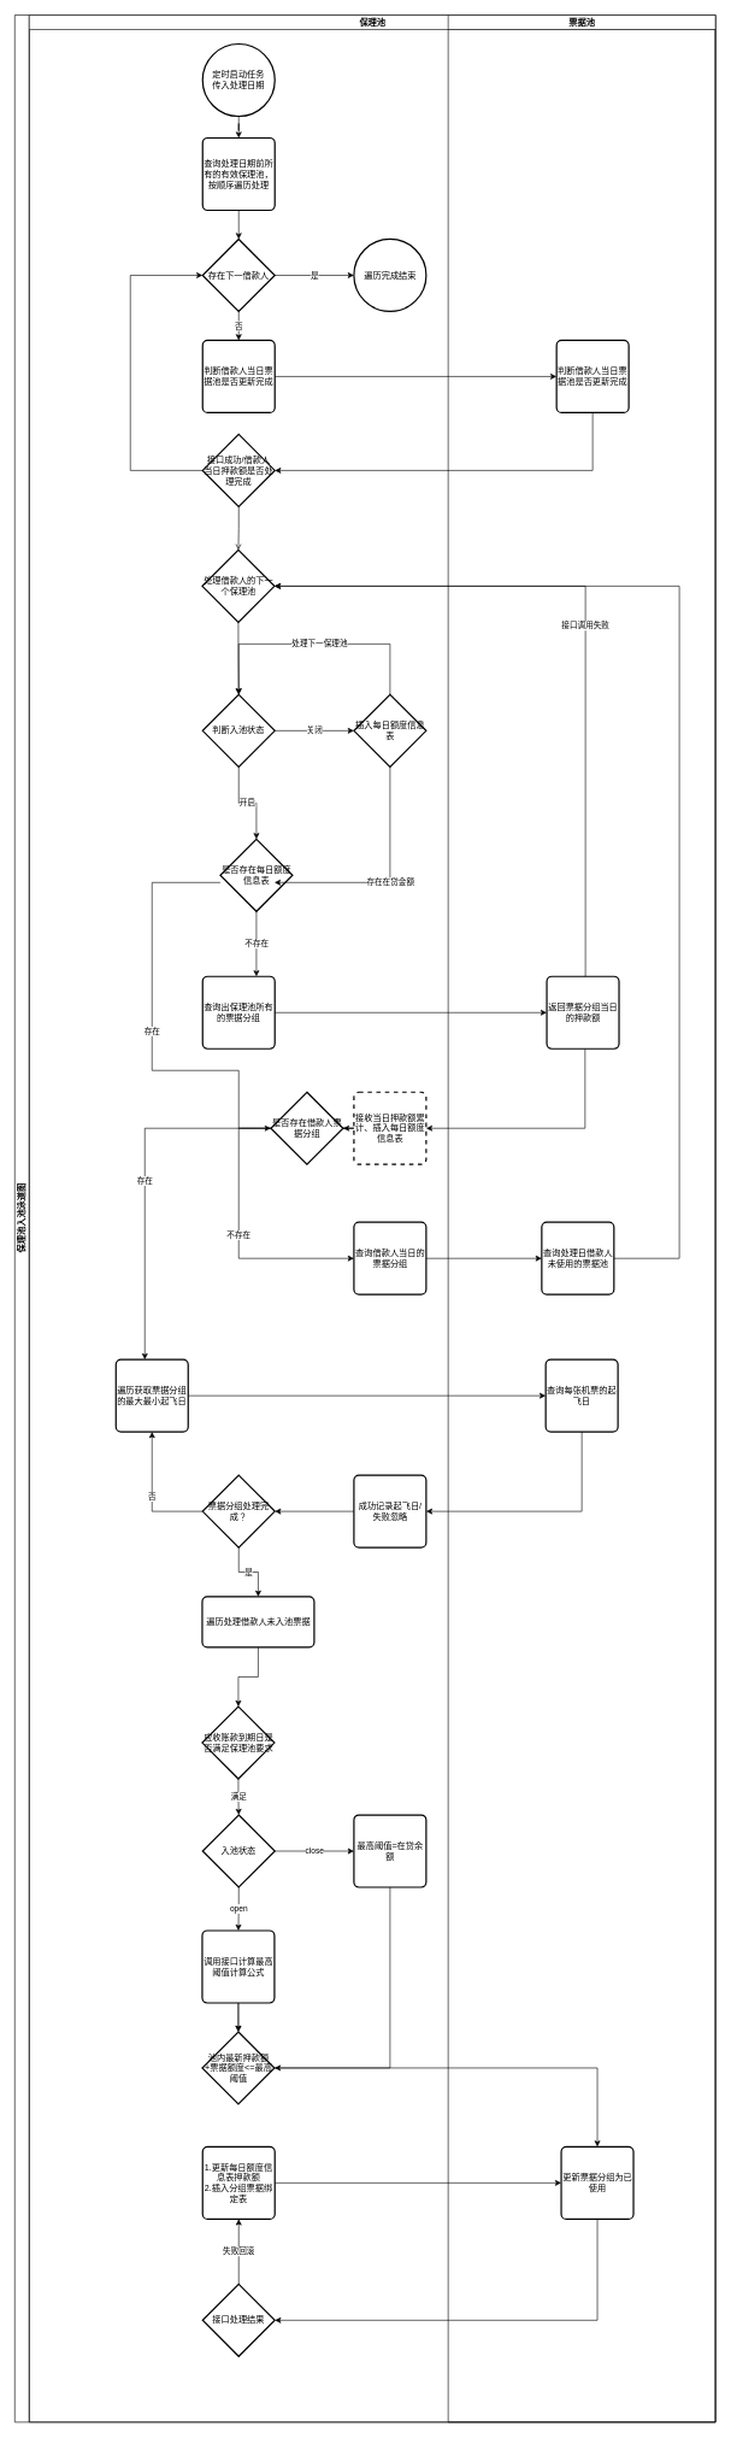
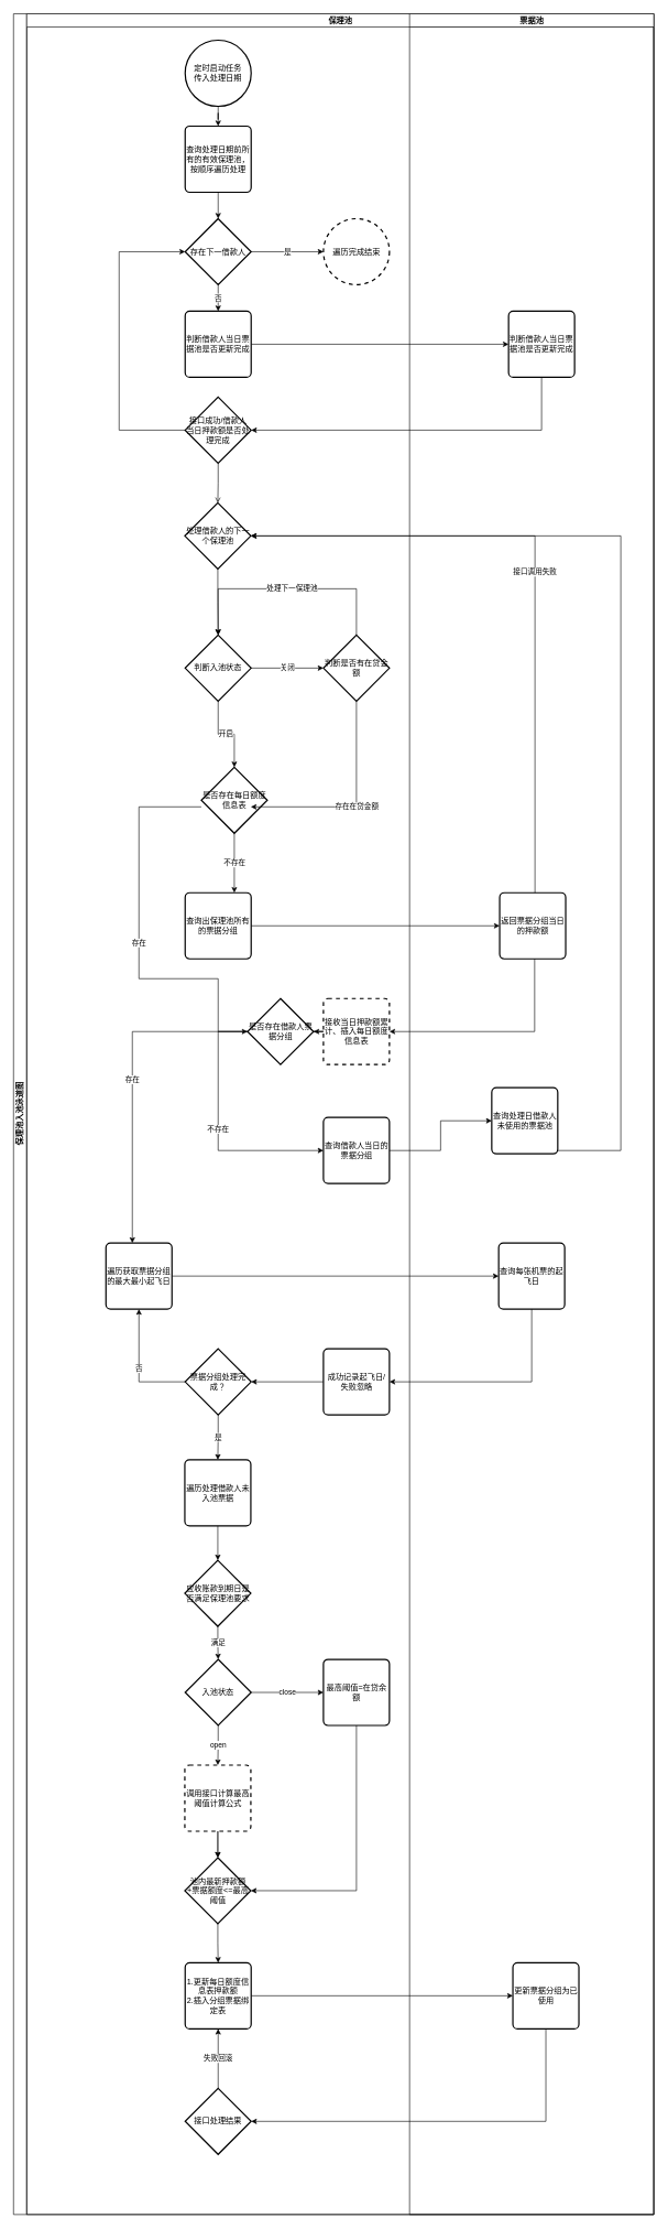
- <mxCell id="8" value="遍历完成结束" style="ellipse;whiteSpace=wrap;html=1;aspect=fixed;fontFamily=Helvetica;fontSize=12;fontColor=#000000;align=center;strokeColor=#000000;strokeWidth=2;fillColor=#ffffff;" vertex="1" parent="3"><mxGeometry x="449.5" y="310" width="100" height="100" as="geometry" /></mxCell>
+ <mxCell id="8" value="遍历完成结束" style="ellipse;whiteSpace=wrap;html=1;aspect=fixed;fontFamily=Helvetica;fontSize=12;fontColor=#000000;align=center;strokeColor=#000000;strokeWidth=2;fillColor=#ffffff;dashed=1;" vertex="1" parent="3"><mxGeometry x="449.5" y="310" width="100" height="100" as="geometry" /></mxCell>
- <mxCell id="24" value="插入每日额度信息表" style="strokeWidth=2;html=1;shape=mxgraph.flowchart.decision;whiteSpace=wrap;fontFamily=Helvetica;fontSize=12;fontColor=#000000;align=center;strokeColor=#000000;fillColor=#ffffff;" parent="3" vertex="1"><mxGeometry x="449.5" y="940" width="100" height="100" as="geometry" /></mxCell>
+ <mxCell id="24" value="判断是否有在贷金额" style="strokeWidth=2;html=1;shape=mxgraph.flowchart.decision;whiteSpace=wrap;fontFamily=Helvetica;fontSize=12;fontColor=#000000;align=center;strokeColor=#000000;fillColor=#ffffff;" parent="3" vertex="1"><mxGeometry x="449.5" y="940" width="100" height="100" as="geometry" /></mxCell>
- <mxCell id="32" value="查询处理日借款人未使用的票据池" style="rounded=1;whiteSpace=wrap;html=1;absoluteArcSize=1;arcSize=14;strokeWidth=2;fontFamily=Helvetica;fontSize=12;fontColor=#000000;align=center;strokeColor=#000000;fillColor=#ffffff;" parent="29" vertex="1"><mxGeometry x="129.5" y="1670" width="100" height="100" as="geometry" /></mxCell>
+ <mxCell id="32" value="查询处理日借款人未使用的票据池" style="rounded=1;whiteSpace=wrap;html=1;absoluteArcSize=1;arcSize=14;strokeWidth=2;fontFamily=Helvetica;fontSize=12;fontColor=#000000;align=center;strokeColor=#000000;fillColor=#ffffff;" parent="29" vertex="1"><mxGeometry x="124.5" y="1625" width="100" height="100" as="geometry" /></mxCell>
- <mxCell id="50" value="&lt;div&gt;遍历处理借款人未入池票据&lt;/div&gt;" style="rounded=1;whiteSpace=wrap;html=1;absoluteArcSize=1;arcSize=14;strokeWidth=2;fontFamily=Helvetica;fontSize=12;fontColor=#000000;align=center;strokeColor=#000000;fillColor=#ffffff;direction=south;" vertex="1" parent="3"><mxGeometry x="239.5" y="2188" width="155" height="70" as="geometry" /></mxCell>
+ <mxCell id="50" value="&lt;div&gt;遍历处理借款人未入池票据&lt;/div&gt;" style="rounded=1;whiteSpace=wrap;html=1;absoluteArcSize=1;arcSize=14;strokeWidth=2;fontFamily=Helvetica;fontSize=12;fontColor=#000000;align=center;strokeColor=#000000;fillColor=#ffffff;direction=south;" vertex="1" parent="3"><mxGeometry x="239.5" y="2188" width="100" height="100" as="geometry" /></mxCell>
- <mxCell id="65" value="调用接口计算最高阈值计算公式" style="rounded=1;whiteSpace=wrap;html=1;absoluteArcSize=1;arcSize=14;strokeWidth=2;fontFamily=Helvetica;fontSize=12;fontColor=#000000;align=center;strokeColor=#000000;fillColor=#ffffff;" parent="3" vertex="1"><mxGeometry x="239.5" y="2650" width="100" height="100" as="geometry" /></mxCell>
+ <mxCell id="65" value="调用接口计算最高阈值计算公式" style="rounded=1;whiteSpace=wrap;html=1;absoluteArcSize=1;arcSize=14;strokeWidth=2;fontFamily=Helvetica;fontSize=12;fontColor=#000000;align=center;strokeColor=#000000;fillColor=#ffffff;dashed=1;" parent="3" vertex="1"><mxGeometry x="239.5" y="2650" width="100" height="100" as="geometry" /></mxCell>
- <mxCell id="60" value="" style="edgeStyle=orthogonalEdgeStyle;rounded=0;orthogonalLoop=1;jettySize=auto;html=1;" parent="3" source="61" target="34" edge="1"><mxGeometry relative="1" as="geometry" /></mxCell>
+ <mxCell id="60" value="" style="edgeStyle=orthogonalEdgeStyle;rounded=0;orthogonalLoop=1;jettySize=auto;html=1;" parent="3" source="61" target="63" edge="1"><mxGeometry relative="1" as="geometry" /></mxCell>
